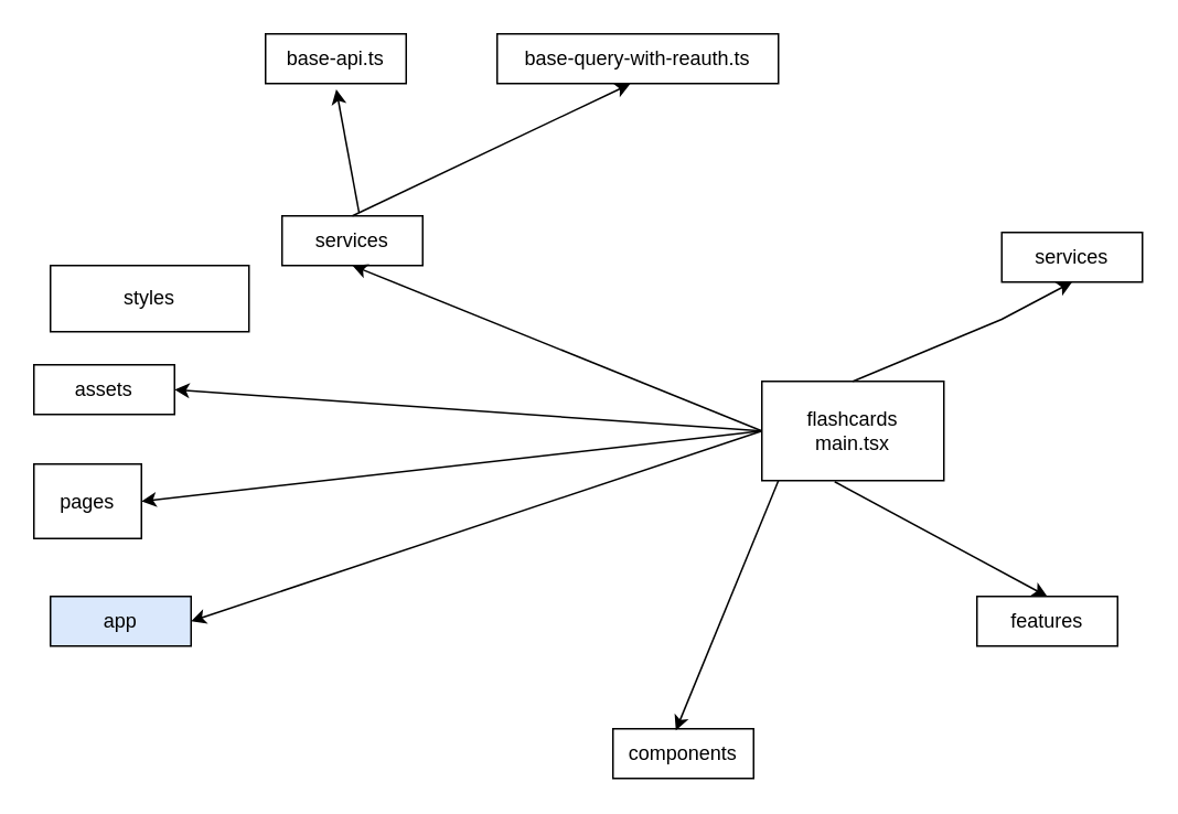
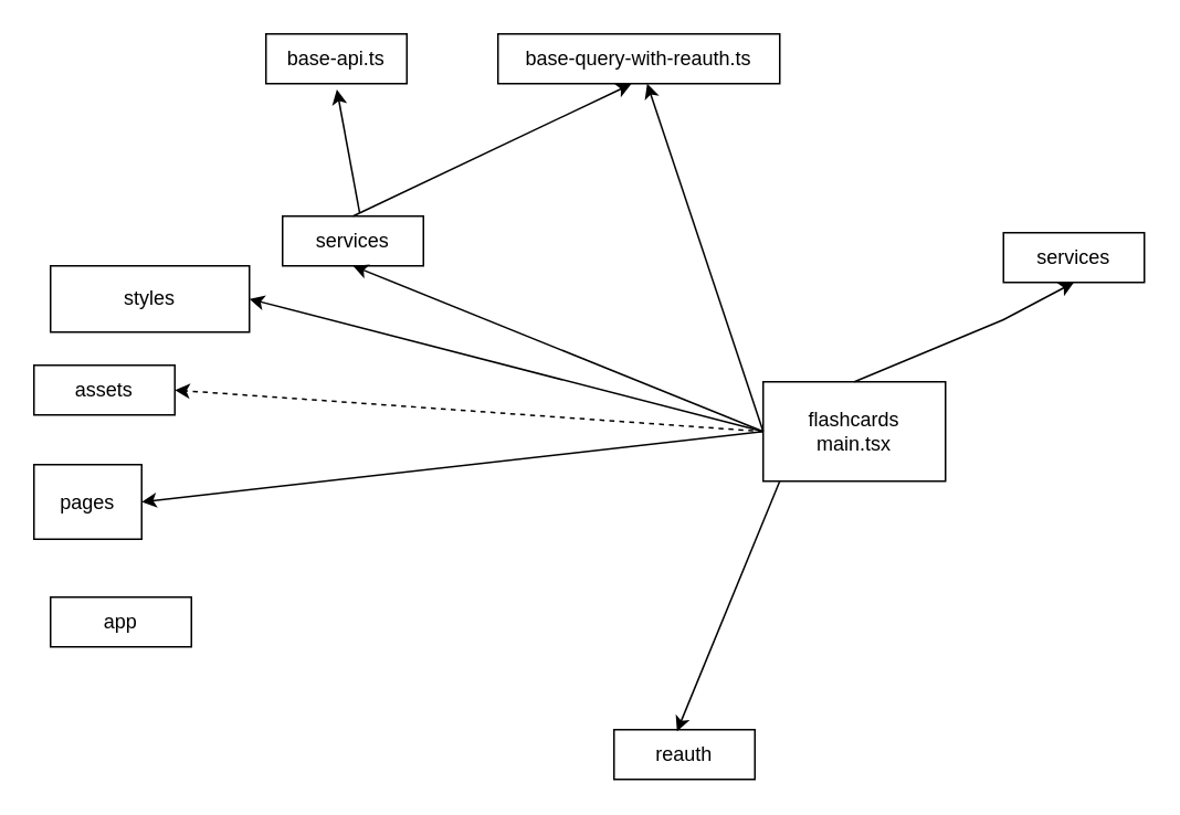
+ <mxCell id="18" value="" style="endArrow=classic;html=1;rounded=0;entryX=1;entryY=0.5;entryDx=0;entryDy=0;exitX=0;exitY=0.5;exitDx=0;exitDy=0;" edge="1" parent="1" source="2" target="17"><mxGeometry width="50" height="50" relative="1" as="geometry"><mxPoint x="460" y="206" as="sourcePoint" /><mxPoint x="345" y="204" as="targetPoint" /></mxGeometry></mxCell>
- <mxCell id="8" value="" style="endArrow=classic;html=1;rounded=0;entryX=1;entryY=0.5;entryDx=0;entryDy=0;exitX=0;exitY=0.5;exitDx=0;exitDy=0;" edge="1" parent="1" source="2" target="4"><mxGeometry width="50" height="50" relative="1" as="geometry"><mxPoint x="460" y="280" as="sourcePoint" /><mxPoint x="345" y="285" as="targetPoint" /></mxGeometry></mxCell>
+ <mxCell id="8" value="" style="endArrow=classic;html=1;rounded=0;entryX=1;entryY=0.5;entryDx=0;entryDy=0;exitX=0;exitY=0.5;exitDx=0;exitDy=0;dashed=1;" edge="1" parent="1" source="2" target="4"><mxGeometry width="50" height="50" relative="1" as="geometry"><mxPoint x="460" y="280" as="sourcePoint" /><mxPoint x="345" y="285" as="targetPoint" /></mxGeometry></mxCell>
- <mxCell id="7" value="" style="endArrow=classic;html=1;rounded=0;entryX=1;entryY=0.5;entryDx=0;entryDy=0;exitX=0;exitY=0.5;exitDx=0;exitDy=0;exitPerimeter=0;" edge="1" parent="1" source="2" target="3"><mxGeometry width="50" height="50" relative="1" as="geometry"><mxPoint x="370" y="370" as="sourcePoint" /><mxPoint x="420" y="320" as="targetPoint" /></mxGeometry></mxCell>
+ <mxCell id="7" value="" style="endArrow=classic;html=1;rounded=0;exitX=0;exitY=0.5;exitDx=0;exitDy=0;exitPerimeter=0;" edge="1" parent="1" source="2" target="20"><mxGeometry width="50" height="50" relative="1" as="geometry"><mxPoint x="370" y="370" as="sourcePoint" /><mxPoint x="420" y="320" as="targetPoint" /></mxGeometry></mxCell>
- <mxCell id="13" value="" style="endArrow=classic;html=1;rounded=0;entryX=0.5;entryY=0;entryDx=0;entryDy=0;exitX=0.4;exitY=1.011;exitDx=0;exitDy=0;exitPerimeter=0;" edge="1" parent="1" source="2" target="6"><mxGeometry width="50" height="50" relative="1" as="geometry"><mxPoint x="480" y="300" as="sourcePoint" /><mxPoint x="468" y="441" as="targetPoint" /></mxGeometry></mxCell>
- <mxCell id="3" value="app" style="html=1;whiteSpace=wrap;fillColor=#dae8fc;" vertex="1" parent="1"><mxGeometry x="30" y="360" width="85" height="30" as="geometry" /></mxCell>
+ <mxCell id="3" value="app" style="html=1;whiteSpace=wrap;" vertex="1" parent="1"><mxGeometry x="30" y="360" width="85" height="30" as="geometry" /></mxCell>
- <mxCell id="6" value="features" style="html=1;whiteSpace=wrap;" vertex="1" parent="1"><mxGeometry x="590" y="360" width="85" height="30" as="geometry" /></mxCell>
- <mxCell id="11" value="components" style="html=1;whiteSpace=wrap;" vertex="1" parent="1"><mxGeometry x="370" y="440" width="85" height="30" as="geometry" /></mxCell>
+ <mxCell id="11" value="reauth" style="html=1;whiteSpace=wrap;" vertex="1" parent="1"><mxGeometry x="370" y="440" width="85" height="30" as="geometry" /></mxCell>
